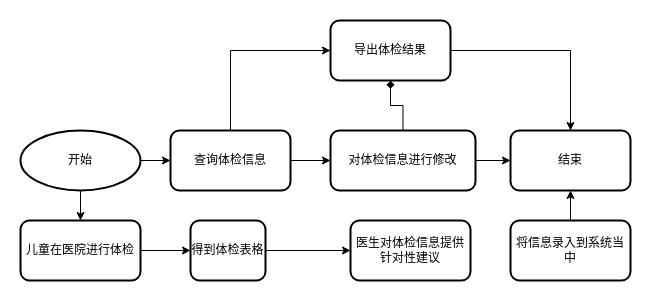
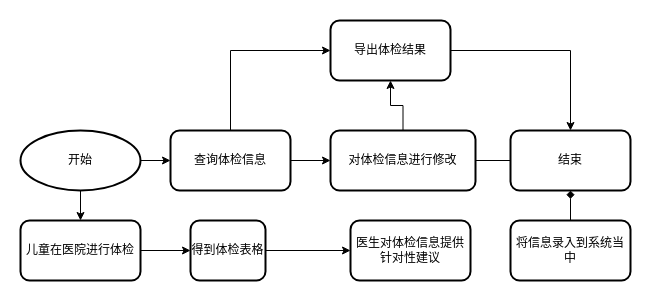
- <mxCell id="14" style="edgeStyle=orthogonalEdgeStyle;rounded=0;orthogonalLoop=1;jettySize=auto;html=1;entryX=0.5;entryY=1;entryDx=0;entryDy=0;endArrow=diamond;" edge="1" parent="1" source="15" target="20"><mxGeometry relative="1" as="geometry" /></mxCell>
+ <mxCell id="14" style="edgeStyle=orthogonalEdgeStyle;rounded=0;orthogonalLoop=1;jettySize=auto;html=1;entryX=0.5;entryY=1;entryDx=0;entryDy=0;" edge="1" parent="1" source="15" target="20"><mxGeometry relative="1" as="geometry" /></mxCell>
- <mxCell id="13" style="edgeStyle=orthogonalEdgeStyle;rounded=0;orthogonalLoop=1;jettySize=auto;html=1;" edge="1" parent="1" source="15" target="18"><mxGeometry relative="1" as="geometry" /></mxCell>
+ <mxCell id="13" style="edgeStyle=orthogonalEdgeStyle;rounded=0;orthogonalLoop=1;jettySize=auto;html=1;endArrow=none;" edge="1" parent="1" source="15" target="18"><mxGeometry relative="1" as="geometry" /></mxCell>
- <mxCell id="16" value="" style="edgeStyle=orthogonalEdgeStyle;rounded=0;orthogonalLoop=1;jettySize=auto;html=1;" edge="1" parent="1" source="17" target="18"><mxGeometry relative="1" as="geometry" /></mxCell>
+ <mxCell id="16" value="" style="edgeStyle=orthogonalEdgeStyle;rounded=0;orthogonalLoop=1;jettySize=auto;html=1;endArrow=diamond;" edge="1" parent="1" source="17" target="18"><mxGeometry relative="1" as="geometry" /></mxCell>
